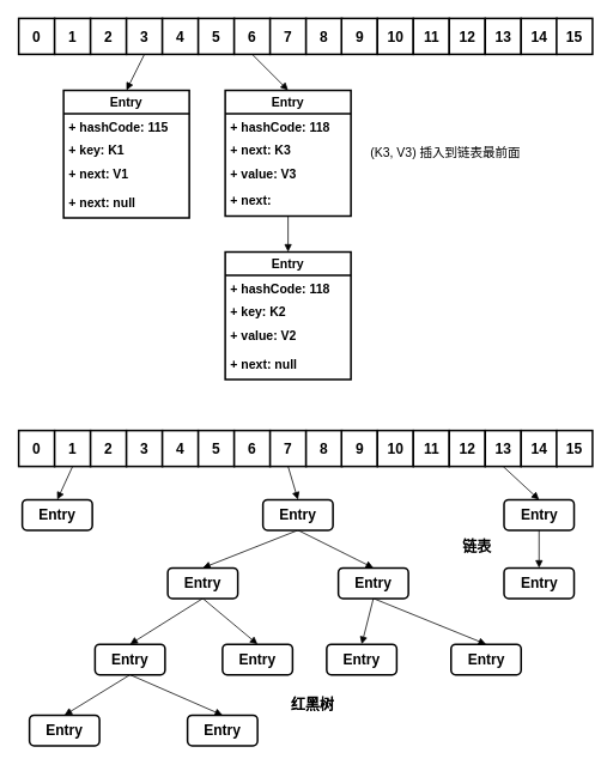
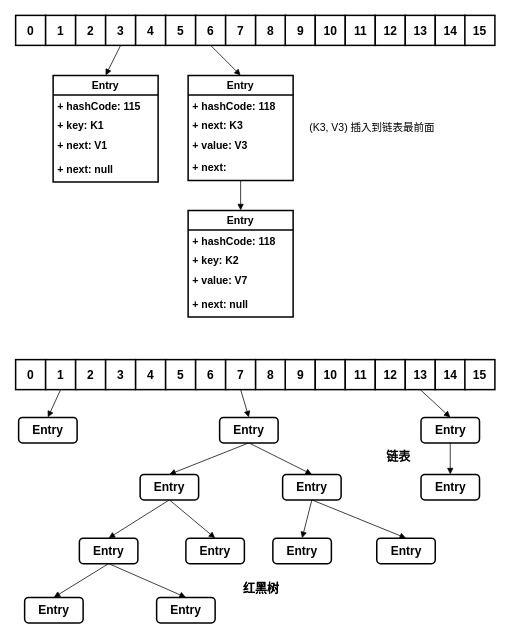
- <mxCell id="34" value="+ value: V2" style="text;strokeColor=none;fillColor=none;align=left;verticalAlign=top;spacingLeft=4;spacingRight=4;overflow=hidden;rotatable=0;points=[[0,0.5],[1,0.5]];portConstraint=eastwest;fontStyle=1;fontSize=14;" parent="31" vertex="1"><mxGeometry y="78" width="140" height="32" as="geometry" /></mxCell>
+ <mxCell id="34" value="+ value: V7" style="text;strokeColor=none;fillColor=none;align=left;verticalAlign=top;spacingLeft=4;spacingRight=4;overflow=hidden;rotatable=0;points=[[0,0.5],[1,0.5]];portConstraint=eastwest;fontStyle=1;fontSize=14;" parent="31" vertex="1"><mxGeometry y="78" width="140" height="32" as="geometry" /></mxCell>
